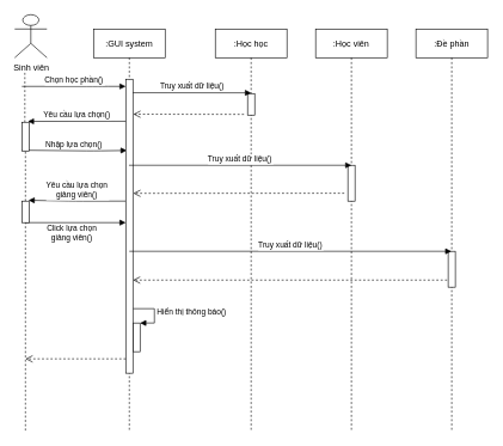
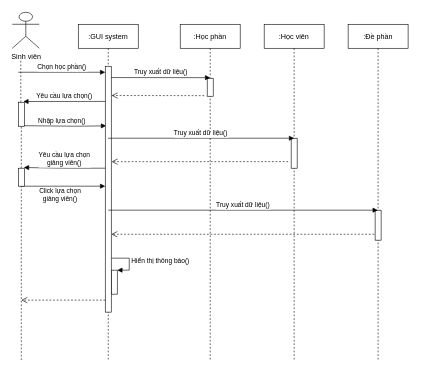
- <mxCell id="10" value=":Học học" style="shape=umlLifeline;perimeter=lifelinePerimeter;container=1;collapsible=0;recursiveResize=0;rounded=0;shadow=0;strokeWidth=1;" vertex="1" parent="1"><mxGeometry x="300" y="40" width="100" height="560" as="geometry" /></mxCell>
+ <mxCell id="10" value=":Học phần" style="shape=umlLifeline;perimeter=lifelinePerimeter;container=1;collapsible=0;recursiveResize=0;rounded=0;shadow=0;strokeWidth=1;" vertex="1" parent="1"><mxGeometry x="300" y="40" width="100" height="560" as="geometry" /></mxCell>
